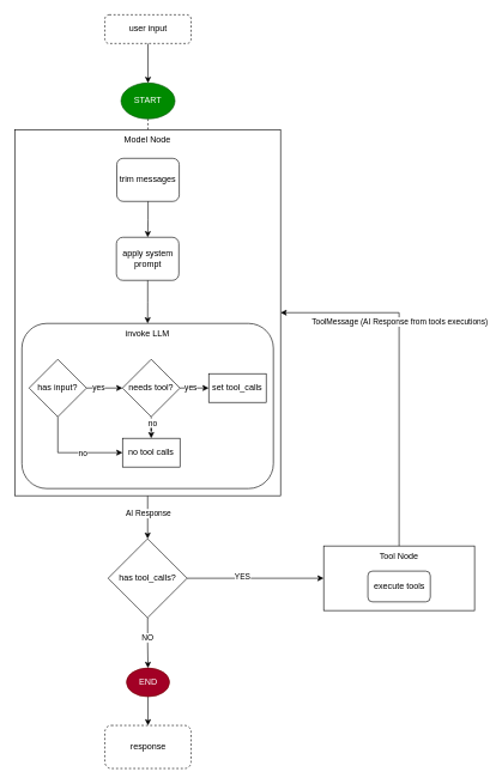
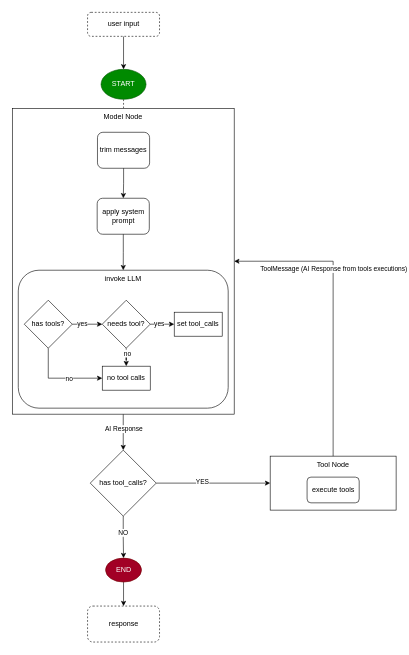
- <mxCell id="29" value="has input?" style="rhombus;whiteSpace=wrap;html=1;" vertex="1" parent="1"><mxGeometry x="40" y="500" width="80" height="80" as="geometry" /></mxCell>
+ <mxCell id="29" value="has tools?" style="rhombus;whiteSpace=wrap;html=1;" vertex="1" parent="1"><mxGeometry x="40" y="500" width="80" height="80" as="geometry" /></mxCell>
